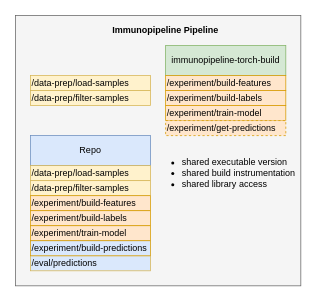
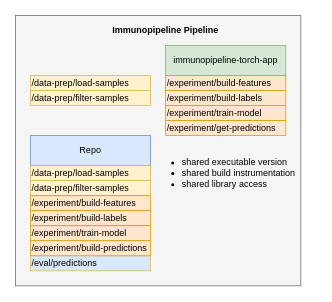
- <mxCell id="3" value="immunopipeline-torch-build" style="rounded=0;whiteSpace=wrap;html=1;fillColor=#d5e8d4;strokeColor=#82b366;" vertex="1" parent="1"><mxGeometry x="220" y="60" width="160" height="40" as="geometry" /></mxCell>
+ <mxCell id="3" value="immunopipeline-torch-app" style="rounded=0;whiteSpace=wrap;html=1;fillColor=#d5e8d4;strokeColor=#82b366;" vertex="1" parent="1"><mxGeometry x="220" y="60" width="160" height="40" as="geometry" /></mxCell>
- <mxCell id="9" value="/experiment/get-predictions" style="rounded=0;whiteSpace=wrap;html=1;align=left;fillColor=#ffe6cc;strokeColor=#d79b00;dashed=1;" vertex="1" parent="1"><mxGeometry x="220" y="160" width="160" height="20" as="geometry" /></mxCell>
+ <mxCell id="9" value="/experiment/get-predictions" style="rounded=0;whiteSpace=wrap;html=1;align=left;fillColor=#ffe6cc;strokeColor=#d79b00;" vertex="1" parent="1"><mxGeometry x="220" y="160" width="160" height="20" as="geometry" /></mxCell>
- <mxCell id="17" value="/experiment/build-predictions" style="rounded=0;whiteSpace=wrap;html=1;align=left;fillColor=#dae8fc;strokeColor=#d79b00;" vertex="1" parent="1"><mxGeometry x="40" y="320" width="160" height="20" as="geometry" /></mxCell>
+ <mxCell id="17" value="/experiment/build-predictions" style="rounded=0;whiteSpace=wrap;html=1;align=left;fillColor=#ffe6cc;strokeColor=#d79b00;" vertex="1" parent="1"><mxGeometry x="40" y="320" width="160" height="20" as="geometry" /></mxCell>
